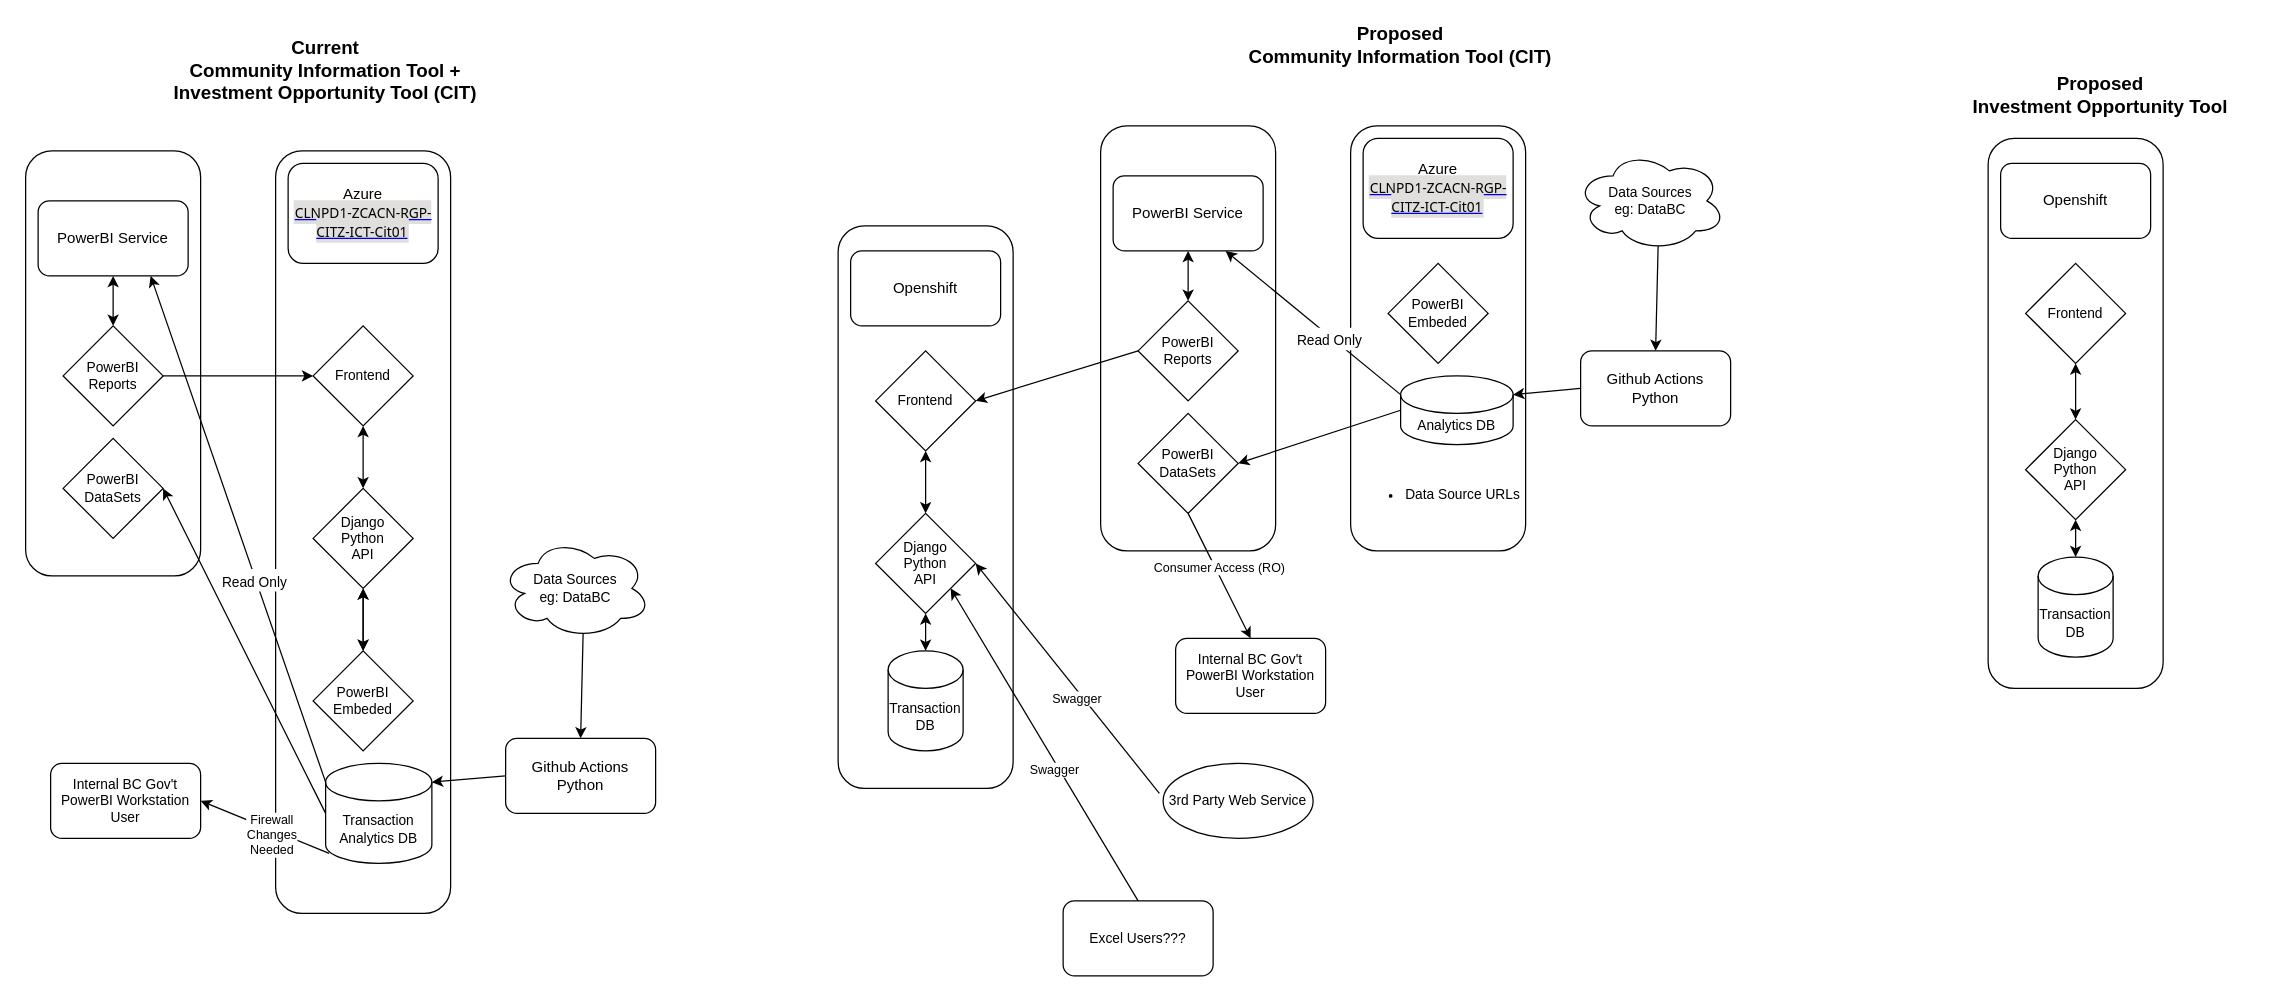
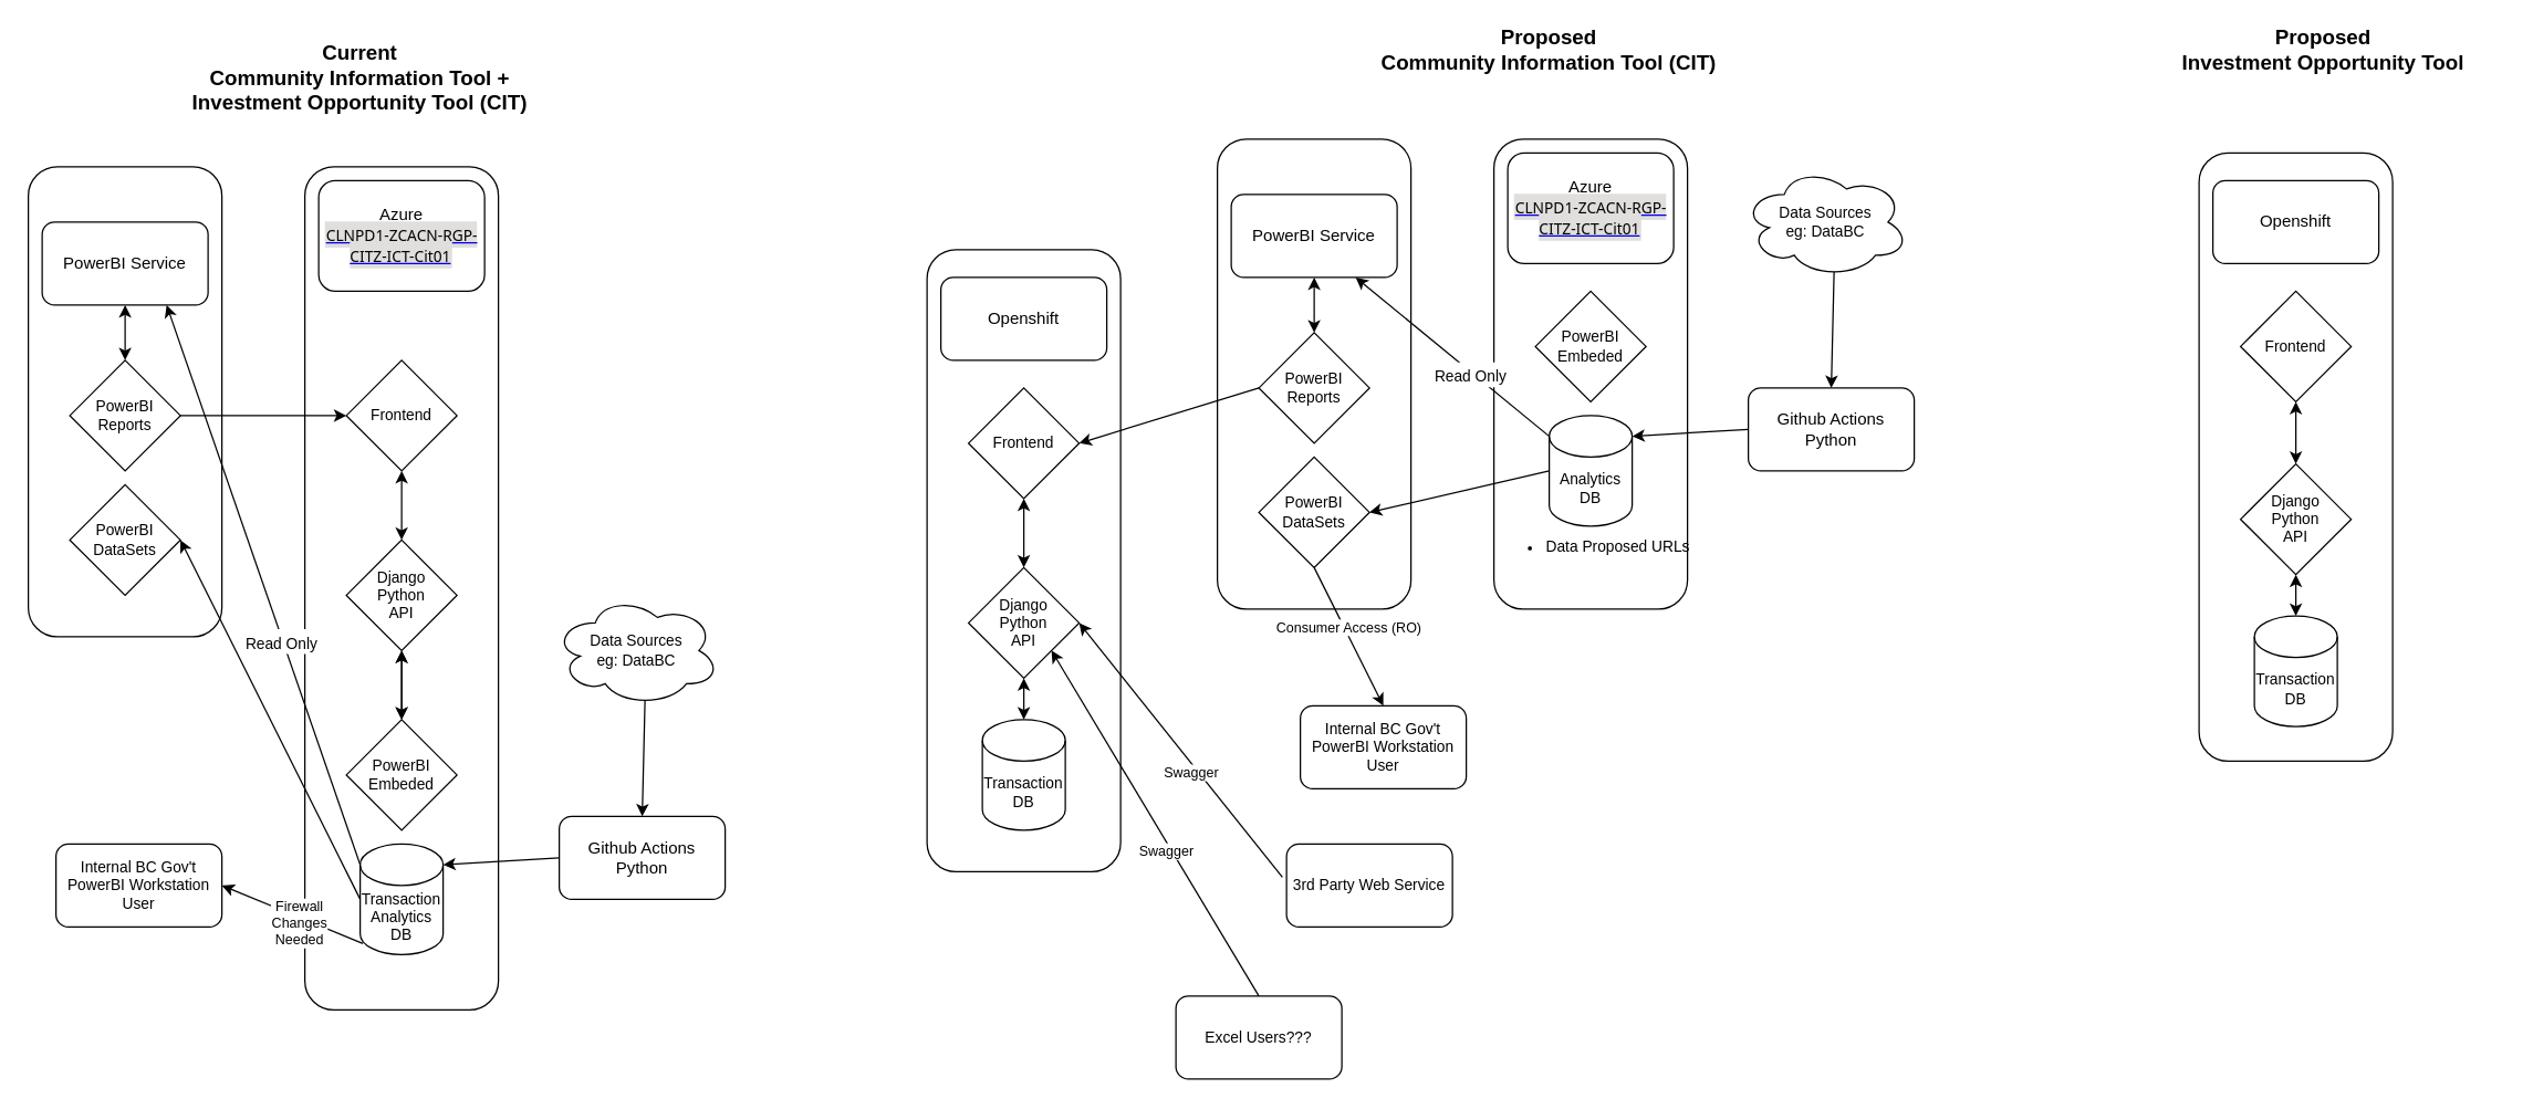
- <mxCell id="23" value="&lt;font style=&quot;font-size: 15px;&quot;&gt;&lt;b&gt;Proposed&lt;br&gt;Investment Opportunity Tool&lt;/b&gt;&lt;/font&gt;" style="text;html=1;strokeColor=none;fillColor=none;align=center;verticalAlign=middle;whiteSpace=wrap;rounded=0;fontSize=11;fontColor=#000000;" vertex="1" parent="1"><mxGeometry x="1550" y="60" width="260" height="30" as="geometry" /></mxCell>
+ <mxCell id="23" value="&lt;font style=&quot;font-size: 15px;&quot;&gt;&lt;b&gt;Proposed&lt;br&gt;Investment Opportunity Tool&lt;/b&gt;&lt;/font&gt;" style="text;html=1;strokeColor=none;fillColor=none;align=center;verticalAlign=middle;whiteSpace=wrap;rounded=0;fontSize=11;fontColor=#000000;" vertex="1" parent="1"><mxGeometry x="1550" y="20" width="260" height="30" as="geometry" /></mxCell>
- <mxCell id="11" value="Analytics DB" style="shape=cylinder3;whiteSpace=wrap;html=1;boundedLbl=1;backgroundOutline=1;size=15;fontSize=11;fontColor=#000000;" vertex="1" parent="1"><mxGeometry x="1120" y="300" width="90" height="55" as="geometry" /></mxCell>
+ <mxCell id="11" value="Analytics DB" style="shape=cylinder3;whiteSpace=wrap;html=1;boundedLbl=1;backgroundOutline=1;size=15;fontSize=11;fontColor=#000000;" vertex="1" parent="1"><mxGeometry x="1120" y="300" width="60" height="80" as="geometry" /></mxCell>
- <mxCell id="21" value="&lt;ul&gt;&lt;li&gt;Data Source URLs&lt;/li&gt;&lt;/ul&gt;" style="text;html=1;strokeColor=none;fillColor=none;align=center;verticalAlign=middle;whiteSpace=wrap;rounded=0;fontSize=11;fontColor=#000000;" vertex="1" parent="1"><mxGeometry y="380" width="160" height="30" as="geometry" x="1070" /></mxCell>
+ <mxCell id="21" value="&lt;ul&gt;&lt;li&gt;Data Proposed URLs&lt;/li&gt;&lt;/ul&gt;" style="text;html=1;strokeColor=none;fillColor=none;align=center;verticalAlign=middle;whiteSpace=wrap;rounded=0;fontSize=11;fontColor=#000000;" vertex="1" parent="1"><mxGeometry y="380" width="160" height="30" as="geometry" x="1070" /></mxCell>
- <mxCell id="36" value="&lt;font style=&quot;font-size: 11px;&quot;&gt;3rd Party Web Service&lt;/font&gt;" style="ellipse;whiteSpace=wrap;html=1;fontSize=10;fontColor=#000000;" vertex="1" parent="1"><mxGeometry x="930" y="610" width="120" height="60" as="geometry" /></mxCell>
+ <mxCell id="36" value="&lt;font style=&quot;font-size: 11px;&quot;&gt;3rd Party Web Service&lt;/font&gt;" style="rounded=1;whiteSpace=wrap;html=1;fontSize=10;fontColor=#000000;" vertex="1" parent="1"><mxGeometry x="930" y="610" width="120" height="60" as="geometry" /></mxCell>
- <mxCell id="51" value="Transaction&lt;br&gt;Analytics DB" style="shape=cylinder3;whiteSpace=wrap;html=1;boundedLbl=1;backgroundOutline=1;size=15;fontSize=11;fontColor=#000000;" vertex="1" parent="1"><mxGeometry x="260" y="610" width="85" height="80" as="geometry" /></mxCell>
+ <mxCell id="51" value="Transaction&lt;br&gt;Analytics DB" style="shape=cylinder3;whiteSpace=wrap;html=1;boundedLbl=1;backgroundOutline=1;size=15;fontSize=11;fontColor=#000000;" vertex="1" parent="1"><mxGeometry x="260" y="610" width="60" height="80" as="geometry" /></mxCell>
